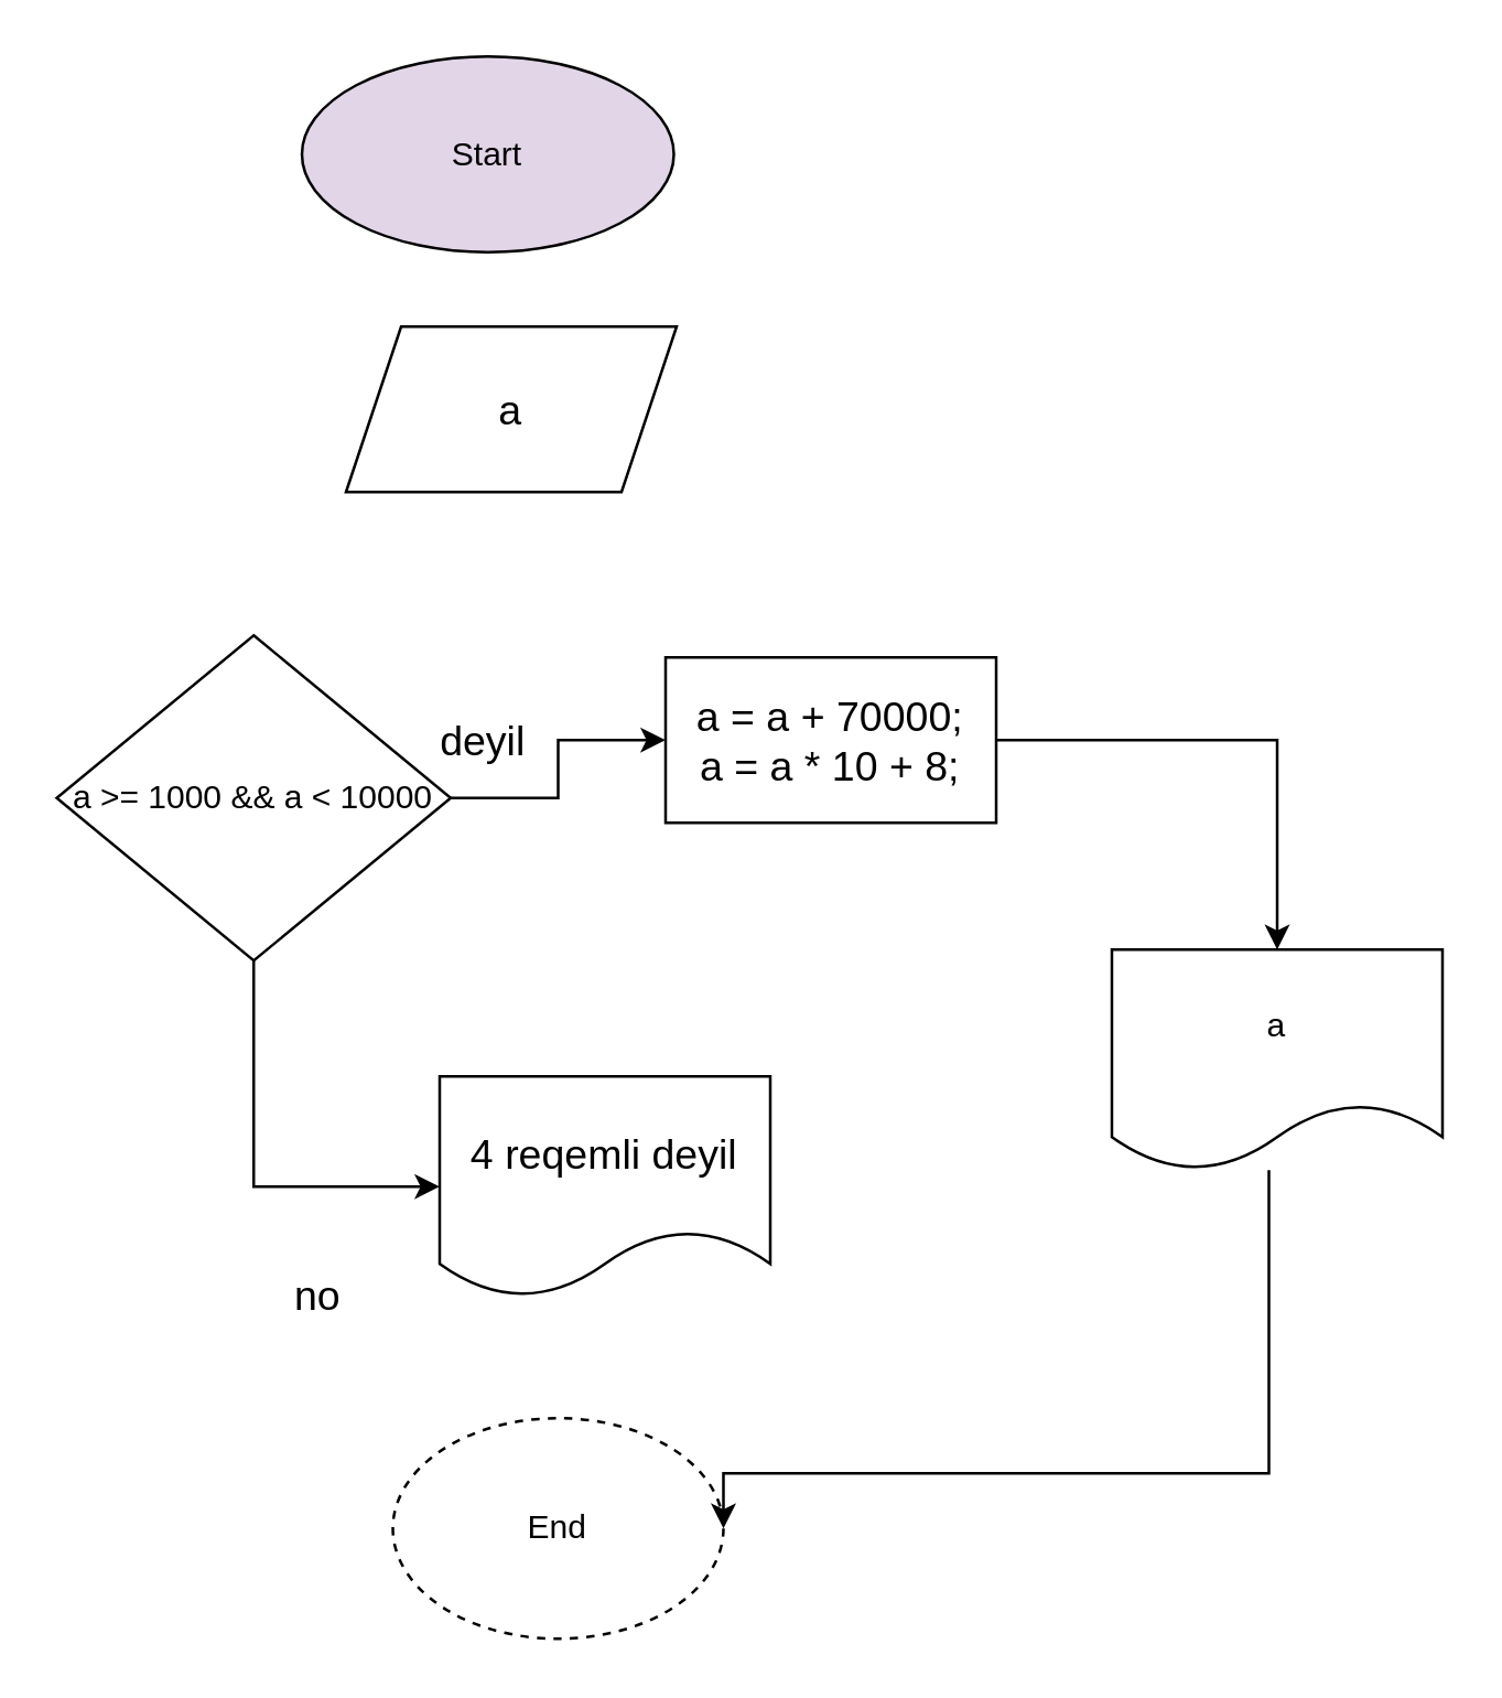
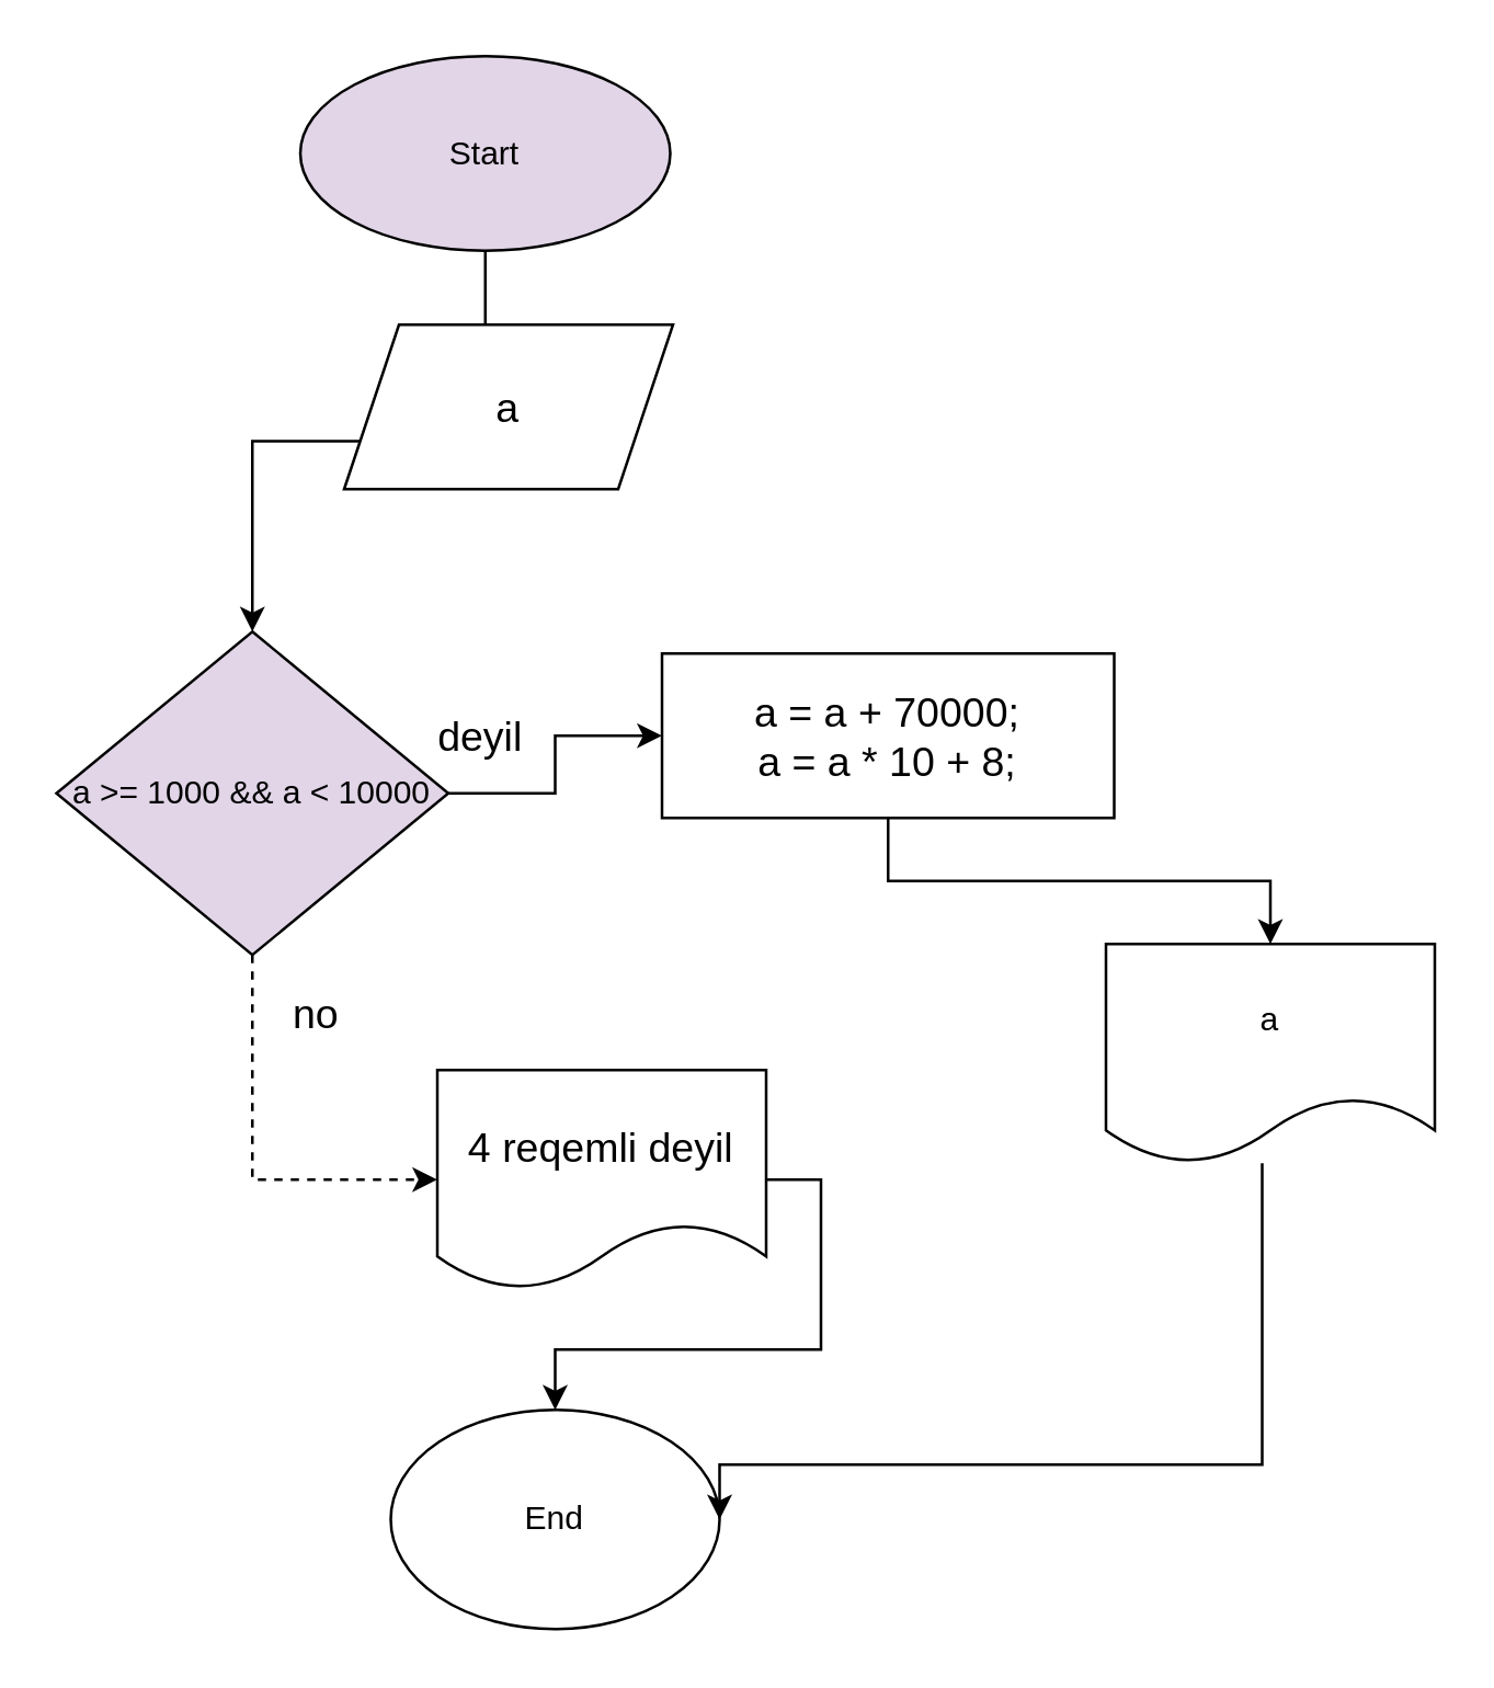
+ <mxCell id="2" value="" style="edgeStyle=orthogonalEdgeStyle;rounded=0;orthogonalLoop=1;jettySize=auto;html=1;fontSize=15;" edge="1" parent="1" source="3" target="8"><mxGeometry relative="1" as="geometry" /></mxCell>
- <mxCell id="12" value="a = a + 70000;&lt;br&gt;a = a * 10 + 8;" style="rounded=0;whiteSpace=wrap;html=1;fontSize=15;" vertex="1" parent="1"><mxGeometry x="241" y="238" width="120" height="60" as="geometry" /></mxCell>
+ <mxCell id="12" value="a = a + 70000;&lt;br&gt;a = a * 10 + 8;" style="rounded=0;whiteSpace=wrap;html=1;fontSize=15;" vertex="1" parent="1"><mxGeometry x="241" y="238" width="165" height="60" as="geometry" /></mxCell>
- <mxCell id="8" value="a &amp;gt;= 1000 &amp;amp;&amp;amp; a &amp;lt; 10000" style="rhombus;whiteSpace=wrap;html=1;" vertex="1" parent="1"><mxGeometry x="20" y="230" width="143" height="118" as="geometry" /></mxCell>
+ <mxCell id="8" value="a &amp;gt;= 1000 &amp;amp;&amp;amp; a &amp;lt; 10000" style="rhombus;whiteSpace=wrap;html=1;fillColor=#e1d5e7;" vertex="1" parent="1"><mxGeometry x="20" y="230" width="143" height="118" as="geometry" /></mxCell>
- <mxCell id="7" style="edgeStyle=orthogonalEdgeStyle;rounded=0;orthogonalLoop=1;jettySize=auto;html=1;entryX=0;entryY=0.5;entryDx=0;entryDy=0;fontSize=16;" edge="1" parent="1" source="8" target="16"><mxGeometry relative="1" as="geometry" /></mxCell>
+ <mxCell id="7" style="edgeStyle=orthogonalEdgeStyle;rounded=0;orthogonalLoop=1;jettySize=auto;html=1;entryX=0;entryY=0.5;entryDx=0;entryDy=0;fontSize=16;dashed=1;" edge="1" parent="1" source="8" target="16"><mxGeometry relative="1" as="geometry" /></mxCell>
- <mxCell id="14" value="no" style="text;html=1;strokeColor=none;fillColor=none;align=center;verticalAlign=middle;whiteSpace=wrap;rounded=0;fontSize=15;" vertex="1" parent="1"><mxGeometry x="85" y="454" width="60" height="30" as="geometry" /></mxCell>
+ <mxCell id="14" value="no" style="text;html=1;strokeColor=none;fillColor=none;align=center;verticalAlign=middle;whiteSpace=wrap;rounded=0;fontSize=15;" vertex="1" parent="1"><mxGeometry x="85" y="354" width="60" height="30" as="geometry" /></mxCell>
+ <mxCell id="15" style="edgeStyle=orthogonalEdgeStyle;rounded=0;orthogonalLoop=1;jettySize=auto;html=1;exitX=1;exitY=0.5;exitDx=0;exitDy=0;entryX=0.5;entryY=0;entryDx=0;entryDy=0;fontSize=15;" edge="1" parent="1" source="16" target="4"><mxGeometry relative="1" as="geometry" /></mxCell>
- <mxCell id="4" value="End" style="ellipse;whiteSpace=wrap;html=1;dashed=1;" vertex="1" parent="1"><mxGeometry x="142" y="514" width="120" height="80" as="geometry" /></mxCell>
+ <mxCell id="4" value="End" style="ellipse;whiteSpace=wrap;html=1;" vertex="1" parent="1"><mxGeometry x="142" y="514" width="120" height="80" as="geometry" /></mxCell>
